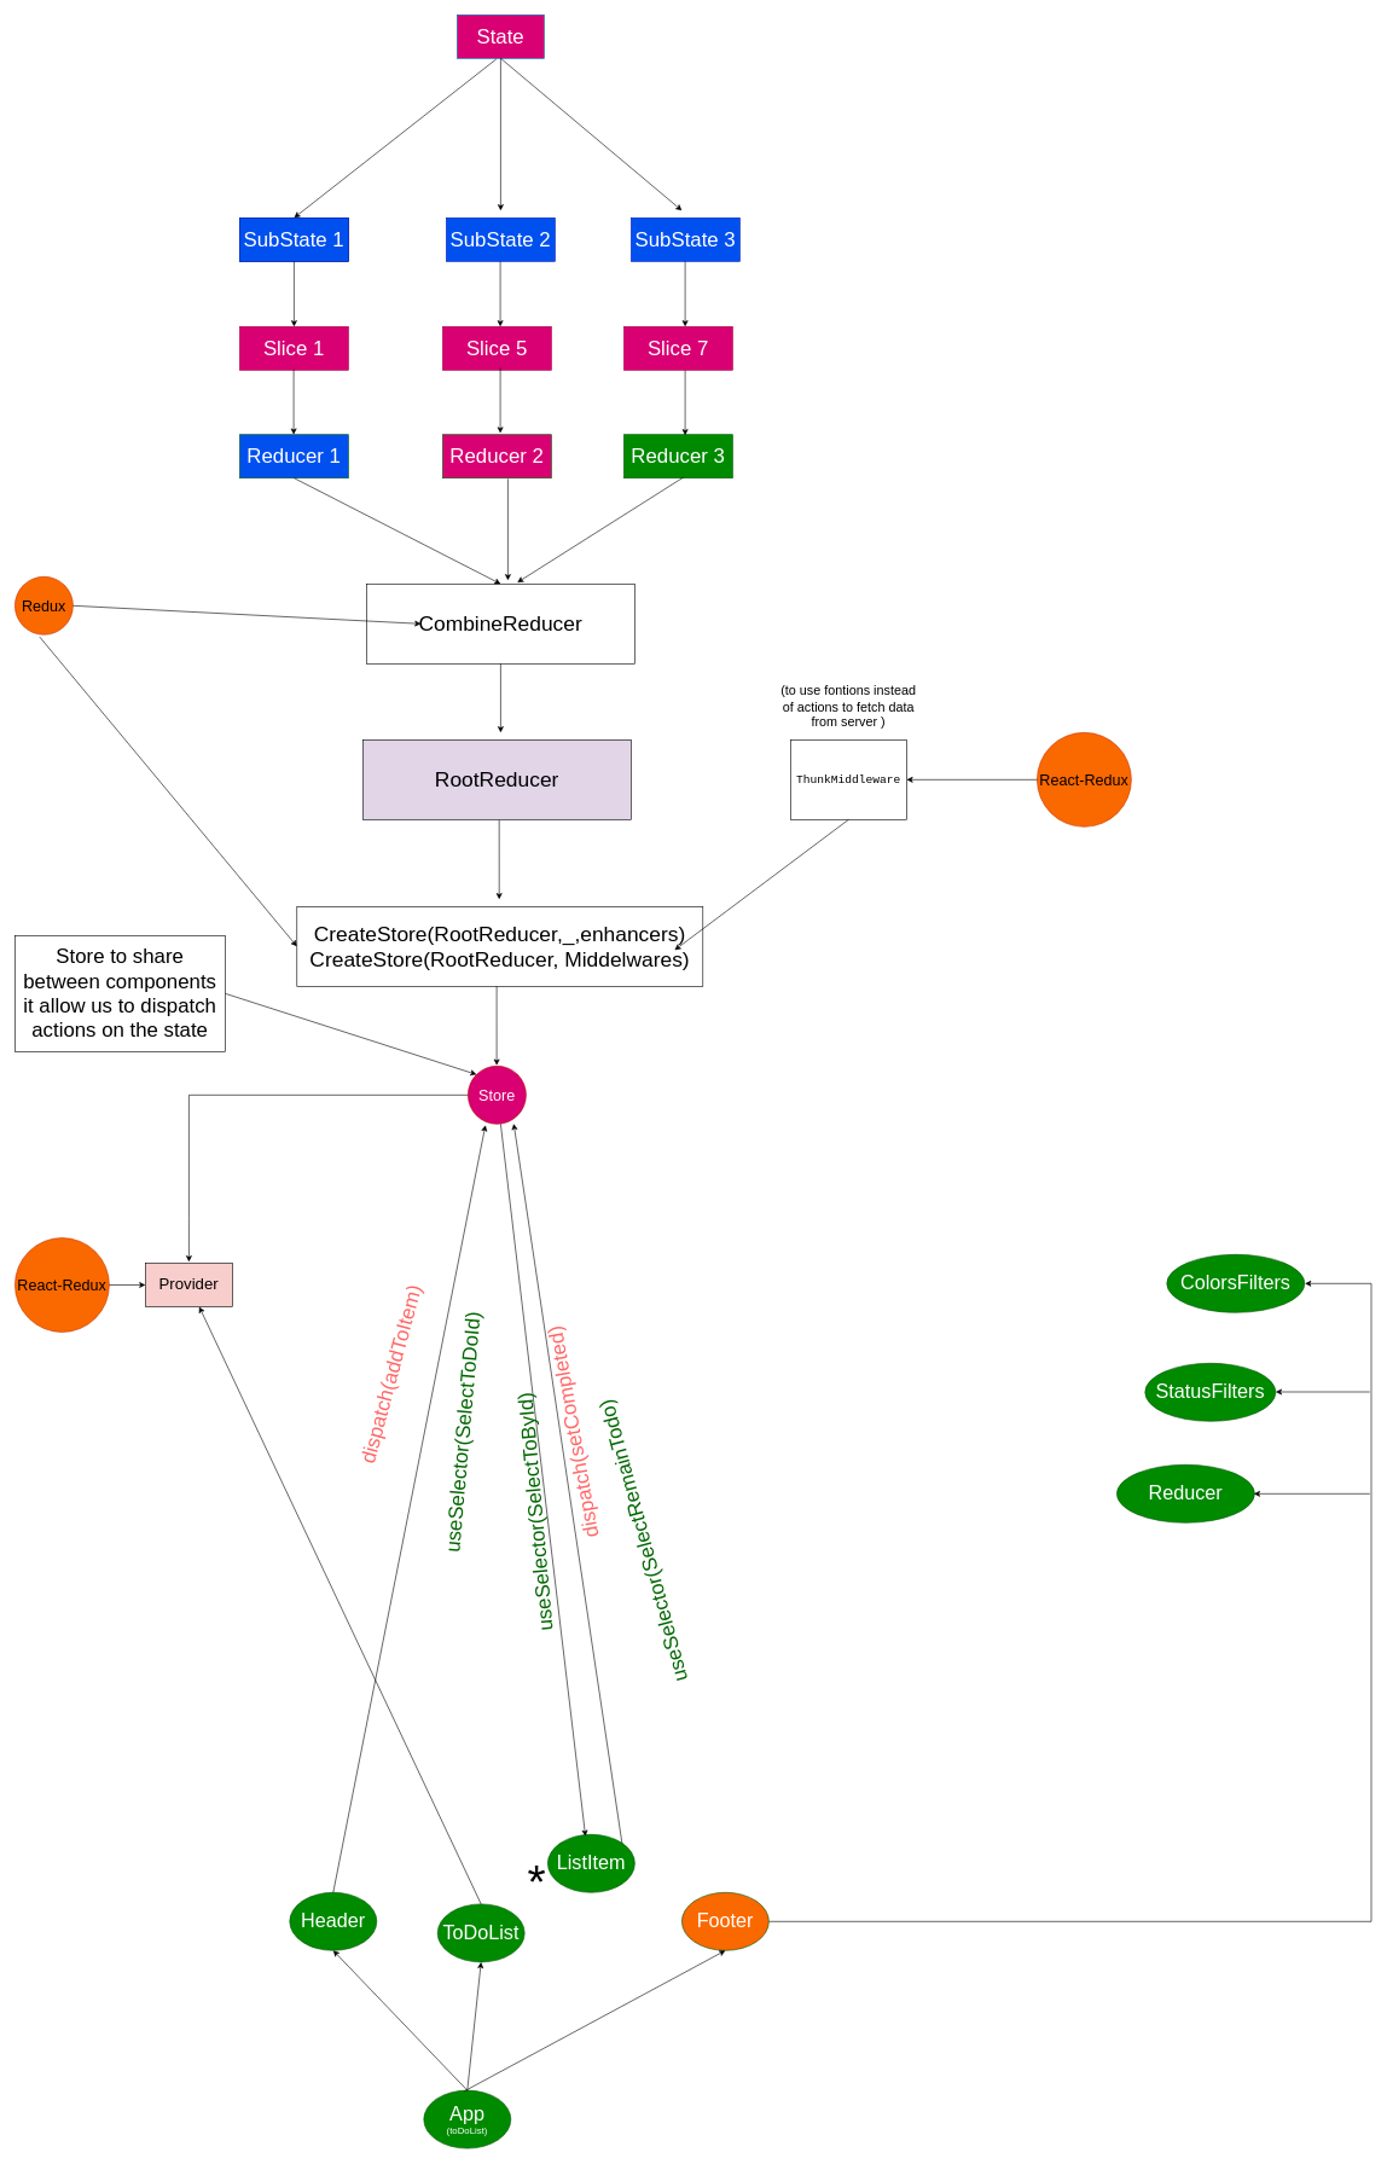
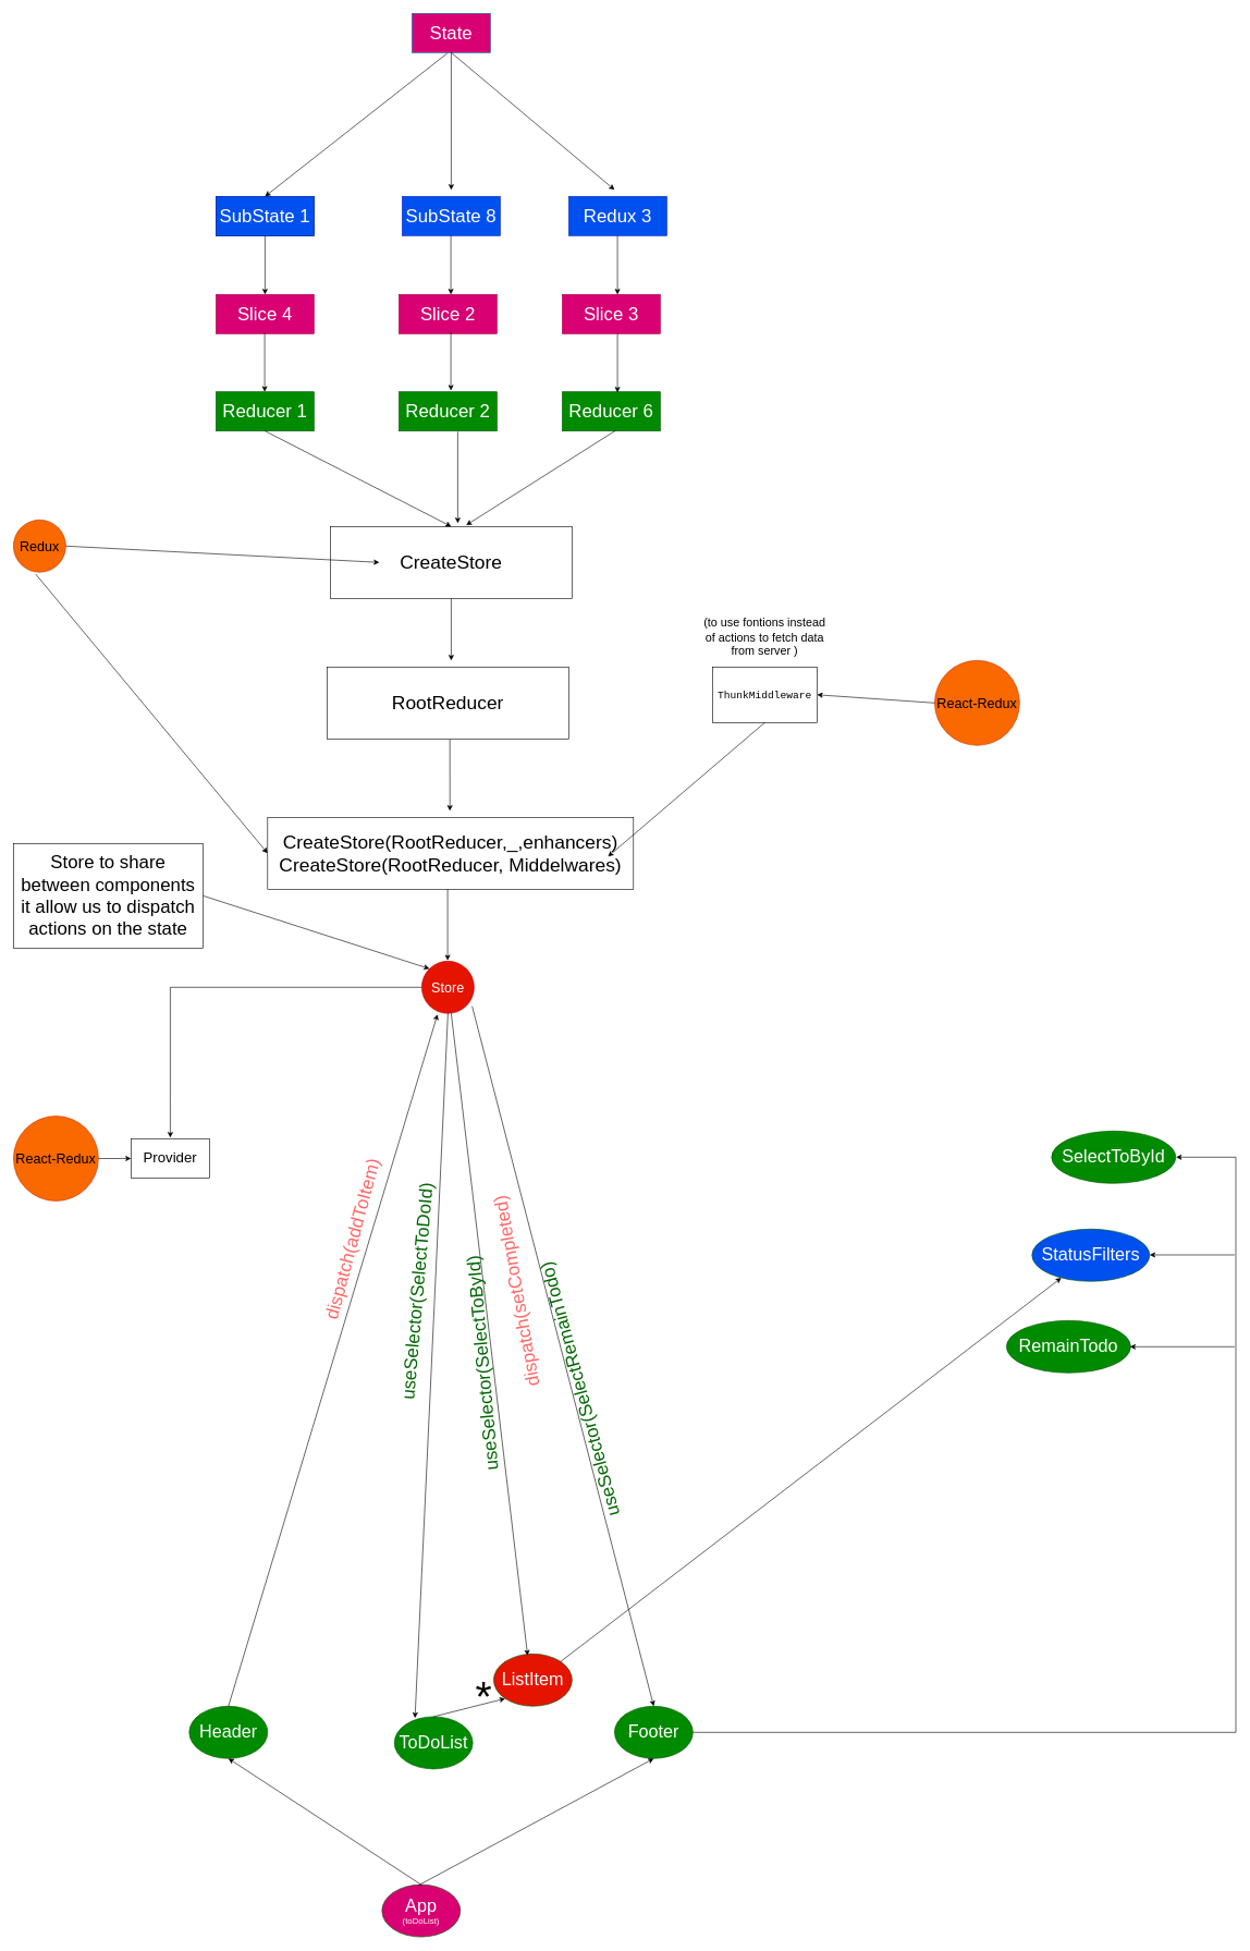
- <mxCell id="8" value="&lt;font style=&quot;font-size: 28px;&quot;&gt;SubState 2&lt;/font&gt;" style="rounded=0;whiteSpace=wrap;html=1;fillColor=#0050ef;fontColor=#ffffff;strokeColor=#001DBC;" parent="1" vertex="1"><mxGeometry x="615" y="300" width="150" height="60" as="geometry" /></mxCell>
+ <mxCell id="8" value="&lt;font style=&quot;font-size: 28px;&quot;&gt;SubState 8&lt;/font&gt;" style="rounded=0;whiteSpace=wrap;html=1;fillColor=#0050ef;fontColor=#ffffff;strokeColor=#001DBC;" parent="1" vertex="1"><mxGeometry x="615" y="300" width="150" height="60" as="geometry" /></mxCell>
- <mxCell id="9" value="&lt;font style=&quot;font-size: 28px;&quot;&gt;SubState 3&lt;/font&gt;" style="rounded=0;whiteSpace=wrap;html=1;fillColor=#0050ef;fontColor=#ffffff;strokeColor=#001DBC;" parent="1" vertex="1"><mxGeometry x="870" y="300" width="150" height="60" as="geometry" /></mxCell>
+ <mxCell id="9" value="&lt;font style=&quot;font-size: 28px;&quot;&gt;Redux 3&lt;/font&gt;" style="rounded=0;whiteSpace=wrap;html=1;fillColor=#0050ef;fontColor=#ffffff;strokeColor=#001DBC;" parent="1" vertex="1"><mxGeometry x="870" y="300" width="150" height="60" as="geometry" /></mxCell>
- <mxCell id="10" value="&lt;font style=&quot;font-size: 28px;&quot;&gt;Slice 1&lt;/font&gt;" style="rounded=0;whiteSpace=wrap;html=1;fillColor=#d80073;strokeColor=#A50040;fontColor=#ffffff;" parent="1" vertex="1"><mxGeometry x="330" y="450" width="150" height="60" as="geometry" /></mxCell>
+ <mxCell id="10" value="&lt;font style=&quot;font-size: 28px;&quot;&gt;Slice 4&lt;/font&gt;" style="rounded=0;whiteSpace=wrap;html=1;fillColor=#d80073;strokeColor=#A50040;fontColor=#ffffff;" parent="1" vertex="1"><mxGeometry x="330" y="450" width="150" height="60" as="geometry" /></mxCell>
- <mxCell id="11" value="&lt;font style=&quot;font-size: 28px;&quot;&gt;Slice 5&lt;/font&gt;" style="rounded=0;whiteSpace=wrap;html=1;fillColor=#d80073;strokeColor=#A50040;fontColor=#ffffff;" parent="1" vertex="1"><mxGeometry x="610" y="450" width="150" height="60" as="geometry" /></mxCell>
+ <mxCell id="11" value="&lt;font style=&quot;font-size: 28px;&quot;&gt;Slice 2&lt;/font&gt;" style="rounded=0;whiteSpace=wrap;html=1;fillColor=#d80073;strokeColor=#A50040;fontColor=#ffffff;" parent="1" vertex="1"><mxGeometry x="610" y="450" width="150" height="60" as="geometry" /></mxCell>
- <mxCell id="12" value="&lt;font style=&quot;font-size: 28px;&quot;&gt;Slice 7&lt;/font&gt;" style="rounded=0;whiteSpace=wrap;html=1;fillColor=#d80073;strokeColor=#A50040;fontColor=#ffffff;" parent="1" vertex="1"><mxGeometry x="860" y="450" width="150" height="60" as="geometry" /></mxCell>
+ <mxCell id="12" value="&lt;font style=&quot;font-size: 28px;&quot;&gt;Slice 3&lt;/font&gt;" style="rounded=0;whiteSpace=wrap;html=1;fillColor=#d80073;strokeColor=#A50040;fontColor=#ffffff;" parent="1" vertex="1"><mxGeometry x="860" y="450" width="150" height="60" as="geometry" /></mxCell>
- <mxCell id="16" value="&lt;font style=&quot;font-size: 28px;&quot;&gt;Reducer 1&lt;/font&gt;" style="rounded=0;whiteSpace=wrap;html=1;fillColor=#0050ef;strokeColor=#005700;fontColor=#ffffff;" parent="1" vertex="1"><mxGeometry x="330" y="599" width="150" height="60" as="geometry" /></mxCell>
+ <mxCell id="16" value="&lt;font style=&quot;font-size: 28px;&quot;&gt;Reducer 1&lt;/font&gt;" style="rounded=0;whiteSpace=wrap;html=1;fillColor=#008a00;strokeColor=#005700;fontColor=#ffffff;" parent="1" vertex="1"><mxGeometry x="330" y="599" width="150" height="60" as="geometry" /></mxCell>
- <mxCell id="17" value="&lt;font style=&quot;font-size: 28px;&quot;&gt;Reducer 2&lt;/font&gt;" style="rounded=0;whiteSpace=wrap;html=1;fillColor=#d80073;strokeColor=#005700;fontColor=#ffffff;" parent="1" vertex="1"><mxGeometry x="610" y="599" width="150" height="60" as="geometry" /></mxCell>
+ <mxCell id="17" value="&lt;font style=&quot;font-size: 28px;&quot;&gt;Reducer 2&lt;/font&gt;" style="rounded=0;whiteSpace=wrap;html=1;fillColor=#008a00;strokeColor=#005700;fontColor=#ffffff;" parent="1" vertex="1"><mxGeometry x="610" y="599" width="150" height="60" as="geometry" /></mxCell>
- <mxCell id="18" value="&lt;font style=&quot;font-size: 28px;&quot;&gt;Reducer 3&lt;/font&gt;" style="rounded=0;whiteSpace=wrap;html=1;fillColor=#008a00;strokeColor=#005700;fontColor=#ffffff;" parent="1" vertex="1"><mxGeometry x="860" y="599" width="150" height="60" as="geometry" /></mxCell>
+ <mxCell id="18" value="&lt;font style=&quot;font-size: 28px;&quot;&gt;Reducer 6&lt;/font&gt;" style="rounded=0;whiteSpace=wrap;html=1;fillColor=#008a00;strokeColor=#005700;fontColor=#ffffff;" parent="1" vertex="1"><mxGeometry x="860" y="599" width="150" height="60" as="geometry" /></mxCell>
- <mxCell id="22" value="&lt;font style=&quot;font-size: 29px;&quot;&gt;CombineReducer&lt;/font&gt;" style="rounded=0;whiteSpace=wrap;html=1;" parent="1" vertex="1"><mxGeometry x="505" y="805" width="370" height="110" as="geometry" /></mxCell>
+ <mxCell id="22" value="&lt;font style=&quot;font-size: 29px;&quot;&gt;CreateStore&lt;/font&gt;" style="rounded=0;whiteSpace=wrap;html=1;" parent="1" vertex="1"><mxGeometry x="505" y="805" width="370" height="110" as="geometry" /></mxCell>
- <mxCell id="28" value="&lt;font style=&quot;font-size: 29px;&quot;&gt;RootReducer&lt;/font&gt;" style="rounded=0;whiteSpace=wrap;html=1;fillColor=#e1d5e7;" parent="1" vertex="1"><mxGeometry x="500" y="1020" width="370" height="110" as="geometry" /></mxCell>
+ <mxCell id="28" value="&lt;font style=&quot;font-size: 29px;&quot;&gt;RootReducer&lt;/font&gt;" style="rounded=0;whiteSpace=wrap;html=1;" parent="1" vertex="1"><mxGeometry x="500" y="1020" width="370" height="110" as="geometry" /></mxCell>
- <mxCell id="67" value="&lt;font style=&quot;font-size: 29px;&quot;&gt;&lt;div style=&quot;font-family: Consolas, &amp;quot;Courier New&amp;quot;, monospace; font-size: 16px; line-height: 22px; background-color: rgb(255, 255, 255);&quot;&gt;ThunkMiddleware&lt;/div&gt;&lt;/font&gt;" style="rounded=0;whiteSpace=wrap;html=1;" parent="1" vertex="1"><mxGeometry x="1090" y="1020" width="160" height="110" as="geometry" /></mxCell>
+ <mxCell id="67" value="&lt;font style=&quot;font-size: 29px;&quot;&gt;&lt;div style=&quot;font-family: Consolas, &amp;quot;Courier New&amp;quot;, monospace; font-size: 16px; line-height: 22px; background-color: rgb(255, 255, 255);&quot;&gt;ThunkMiddleware&lt;/div&gt;&lt;/font&gt;" style="rounded=0;whiteSpace=wrap;html=1;" parent="1" vertex="1"><mxGeometry x="1090" y="1020" width="160" height="85" as="geometry" /></mxCell>
- <mxCell id="34" value="&lt;font style=&quot;font-size: 21px;&quot;&gt;Store&lt;/font&gt;" style="ellipse;whiteSpace=wrap;html=1;aspect=fixed;fillColor=#d80073;fontColor=#ffffff;strokeColor=#B20000;" parent="1" vertex="1"><mxGeometry x="645" y="1470" width="80" height="80" as="geometry" /></mxCell>
+ <mxCell id="34" value="&lt;font style=&quot;font-size: 21px;&quot;&gt;Store&lt;/font&gt;" style="ellipse;whiteSpace=wrap;html=1;aspect=fixed;fillColor=#e51400;fontColor=#ffffff;strokeColor=#B20000;" parent="1" vertex="1"><mxGeometry x="645" y="1470" width="80" height="80" as="geometry" /></mxCell>
- <mxCell id="50" value="&lt;font style=&quot;&quot;&gt;&lt;span style=&quot;font-size: 27px;&quot;&gt;ColorsFilters&lt;/span&gt;&lt;br&gt;&lt;/font&gt;" style="ellipse;whiteSpace=wrap;html=1;fillColor=#008a00;fontColor=#ffffff;strokeColor=#005700;" parent="1" vertex="1"><mxGeometry x="1609" y="1730" width="190" height="80" as="geometry" /></mxCell>
+ <mxCell id="50" value="&lt;font style=&quot;&quot;&gt;&lt;span style=&quot;font-size: 27px;&quot;&gt;SelectToById&lt;/span&gt;&lt;br&gt;&lt;/font&gt;" style="ellipse;whiteSpace=wrap;html=1;fillColor=#008a00;fontColor=#ffffff;strokeColor=#005700;" parent="1" vertex="1"><mxGeometry x="1609" y="1730" width="190" height="80" as="geometry" /></mxCell>
- <mxCell id="54" value="&lt;font style=&quot;font-size: 22px;&quot;&gt;Provider&lt;/font&gt;" style="rounded=0;whiteSpace=wrap;html=1;fillColor=#f8cecc;" parent="1" vertex="1"><mxGeometry x="200" y="1742" width="120" height="60" as="geometry" /></mxCell>
+ <mxCell id="54" value="&lt;font style=&quot;font-size: 22px;&quot;&gt;Provider&lt;/font&gt;" style="rounded=0;whiteSpace=wrap;html=1;" parent="1" vertex="1"><mxGeometry x="200" y="1742" width="120" height="60" as="geometry" /></mxCell>
- <mxCell id="49" value="&lt;font style=&quot;&quot;&gt;&lt;span style=&quot;font-size: 27px;&quot;&gt;StatusFilters&lt;/span&gt;&lt;br&gt;&lt;/font&gt;" style="ellipse;whiteSpace=wrap;html=1;fillColor=#008a00;fontColor=#ffffff;strokeColor=#005700;" parent="1" vertex="1"><mxGeometry x="1579" y="1880" width="180" height="80" as="geometry" /></mxCell>
+ <mxCell id="49" value="&lt;font style=&quot;&quot;&gt;&lt;span style=&quot;font-size: 27px;&quot;&gt;StatusFilters&lt;/span&gt;&lt;br&gt;&lt;/font&gt;" style="ellipse;whiteSpace=wrap;html=1;fillColor=#0050ef;fontColor=#ffffff;strokeColor=#005700;" parent="1" vertex="1"><mxGeometry x="1579" y="1880" width="180" height="80" as="geometry" /></mxCell>
- <mxCell id="63" value="" style="endArrow=classic;html=1;rounded=0;exitX=1;exitY=0;exitDx=0;exitDy=0;entryX=0.788;entryY=0.994;entryDx=0;entryDy=0;entryPerimeter=0;" parent="1" source="45" target="34" edge="1"><mxGeometry width="50" height="50" relative="1" as="geometry"><mxPoint x="650" y="2894" as="sourcePoint" /><mxPoint x="1010" y="2700" as="targetPoint" /></mxGeometry></mxCell>
+ <mxCell id="63" value="" style="endArrow=classic;html=1;rounded=0;exitX=1;exitY=0;exitDx=0;exitDy=0;" parent="1" source="45" target="49" edge="1"><mxGeometry width="50" height="50" relative="1" as="geometry"><mxPoint x="650" y="2894" as="sourcePoint" /><mxPoint x="1010" y="2700" as="targetPoint" /></mxGeometry></mxCell>
- <mxCell id="48" value="&lt;font style=&quot;&quot;&gt;&lt;span style=&quot;font-size: 27px;&quot;&gt;Reducer&lt;/span&gt;&lt;br&gt;&lt;/font&gt;" style="ellipse;whiteSpace=wrap;html=1;fillColor=#008a00;fontColor=#ffffff;strokeColor=#005700;" parent="1" vertex="1"><mxGeometry x="1540" y="2020" width="190" height="80" as="geometry" /></mxCell>
+ <mxCell id="48" value="&lt;font style=&quot;&quot;&gt;&lt;span style=&quot;font-size: 27px;&quot;&gt;RemainTodo&lt;/span&gt;&lt;br&gt;&lt;/font&gt;" style="ellipse;whiteSpace=wrap;html=1;fillColor=#008a00;fontColor=#ffffff;strokeColor=#005700;" parent="1" vertex="1"><mxGeometry x="1540" y="2020" width="190" height="80" as="geometry" /></mxCell>
+ <mxCell id="65" value="" style="endArrow=classic;html=1;rounded=0;entryX=0.5;entryY=0;entryDx=0;entryDy=0;exitX=0.963;exitY=0.863;exitDx=0;exitDy=0;exitPerimeter=0;" parent="1" source="34" target="41" edge="1"><mxGeometry width="50" height="50" relative="1" as="geometry"><mxPoint x="700" y="1560" as="sourcePoint" /><mxPoint x="816.96" y="2542.48" as="targetPoint" /></mxGeometry></mxCell>
- <mxCell id="46" value="" style="endArrow=classic;html=1;rounded=0;exitX=0.5;exitY=0;exitDx=0;exitDy=0;" parent="1" source="39" target="54" edge="1"><mxGeometry width="50" height="50" relative="1" as="geometry"><mxPoint x="524.5" y="2727" as="sourcePoint" /><mxPoint x="523.5" y="2540" as="targetPoint" /></mxGeometry></mxCell>
+ <mxCell id="46" value="" style="endArrow=classic;html=1;rounded=0;exitX=0.5;exitY=0;exitDx=0;exitDy=0;entryX=0;entryY=1;entryDx=0;entryDy=0;" parent="1" source="39" target="45" edge="1"><mxGeometry width="50" height="50" relative="1" as="geometry"><mxPoint x="524.5" y="2727" as="sourcePoint" /><mxPoint x="523.5" y="2540" as="targetPoint" /></mxGeometry></mxCell>
+ <mxCell id="59" value="" style="endArrow=classic;html=1;rounded=0;entryX=0.263;entryY=0.025;entryDx=0;entryDy=0;entryPerimeter=0;exitX=0.5;exitY=1;exitDx=0;exitDy=0;" parent="1" source="34" target="39" edge="1"><mxGeometry width="50" height="50" relative="1" as="geometry"><mxPoint x="390" y="1760" as="sourcePoint" /><mxPoint x="440" y="1710" as="targetPoint" /></mxGeometry></mxCell>
- <mxCell id="45" value="&lt;font style=&quot;&quot;&gt;&lt;span style=&quot;font-size: 27px;&quot;&gt;ListItem&lt;/span&gt;&lt;br&gt;&lt;/font&gt;" style="ellipse;whiteSpace=wrap;html=1;fillColor=#008a00;fontColor=#ffffff;strokeColor=#005700;" parent="1" vertex="1"><mxGeometry x="755" y="2530" width="120" height="80" as="geometry" /></mxCell>
+ <mxCell id="45" value="&lt;font style=&quot;&quot;&gt;&lt;span style=&quot;font-size: 27px;&quot;&gt;ListItem&lt;/span&gt;&lt;br&gt;&lt;/font&gt;" style="ellipse;whiteSpace=wrap;html=1;fillColor=#e51400;fontColor=#ffffff;strokeColor=#005700;" parent="1" vertex="1"><mxGeometry x="755" y="2530" width="120" height="80" as="geometry" /></mxCell>
- <mxCell id="38" value="&lt;font style=&quot;&quot;&gt;&lt;span style=&quot;font-size: 27px;&quot;&gt;Header&lt;/span&gt;&lt;br&gt;&lt;/font&gt;" style="ellipse;whiteSpace=wrap;html=1;fillColor=#008a00;fontColor=#ffffff;strokeColor=#005700;" parent="1" vertex="1"><mxGeometry x="399" y="2610" width="120" height="80" as="geometry" /></mxCell>
+ <mxCell id="38" value="&lt;font style=&quot;&quot;&gt;&lt;span style=&quot;font-size: 27px;&quot;&gt;Header&lt;/span&gt;&lt;br&gt;&lt;/font&gt;" style="ellipse;whiteSpace=wrap;html=1;fillColor=#008a00;fontColor=#ffffff;strokeColor=#005700;" parent="1" vertex="1"><mxGeometry x="289" y="2610" width="120" height="80" as="geometry" /></mxCell>
- <mxCell id="41" value="&lt;font style=&quot;&quot;&gt;&lt;span style=&quot;font-size: 27px;&quot;&gt;Footer&lt;/span&gt;&lt;br&gt;&lt;/font&gt;" style="ellipse;whiteSpace=wrap;html=1;fillColor=#fa6800;fontColor=#ffffff;strokeColor=#005700;" parent="1" vertex="1"><mxGeometry x="940" y="2610" width="120" height="80" as="geometry" /></mxCell>
+ <mxCell id="41" value="&lt;font style=&quot;&quot;&gt;&lt;span style=&quot;font-size: 27px;&quot;&gt;Footer&lt;/span&gt;&lt;br&gt;&lt;/font&gt;" style="ellipse;whiteSpace=wrap;html=1;fillColor=#008a00;fontColor=#ffffff;strokeColor=#005700;" parent="1" vertex="1"><mxGeometry x="940" y="2610" width="120" height="80" as="geometry" /></mxCell>
- <mxCell id="43" value="" style="endArrow=classic;html=1;rounded=0;exitX=0.5;exitY=0;exitDx=0;exitDy=0;entryX=0.5;entryY=1;entryDx=0;entryDy=0;" parent="1" source="37" target="39" edge="1"><mxGeometry width="50" height="50" relative="1" as="geometry"><mxPoint x="650" y="2852" as="sourcePoint" /><mxPoint x="359" y="2700" as="targetPoint" /></mxGeometry></mxCell>
- <mxCell id="37" value="&lt;font style=&quot;&quot;&gt;&lt;span style=&quot;font-size: 27px;&quot;&gt;App&lt;/span&gt;&lt;br&gt;&lt;font style=&quot;font-size: 13px;&quot;&gt;(toDoList)&lt;/font&gt;&lt;br&gt;&lt;/font&gt;" style="ellipse;whiteSpace=wrap;html=1;fillColor=#008a00;fontColor=#ffffff;strokeColor=#005700;" parent="1" vertex="1"><mxGeometry x="584" y="2883" width="120" height="80" as="geometry" /></mxCell>
+ <mxCell id="37" value="&lt;font style=&quot;&quot;&gt;&lt;span style=&quot;font-size: 27px;&quot;&gt;App&lt;/span&gt;&lt;br&gt;&lt;font style=&quot;font-size: 13px;&quot;&gt;(toDoList)&lt;/font&gt;&lt;br&gt;&lt;/font&gt;" style="ellipse;whiteSpace=wrap;html=1;fillColor=#d80073;fontColor=#ffffff;strokeColor=#005700;" parent="1" vertex="1"><mxGeometry x="584" y="2883" width="120" height="80" as="geometry" /></mxCell>
